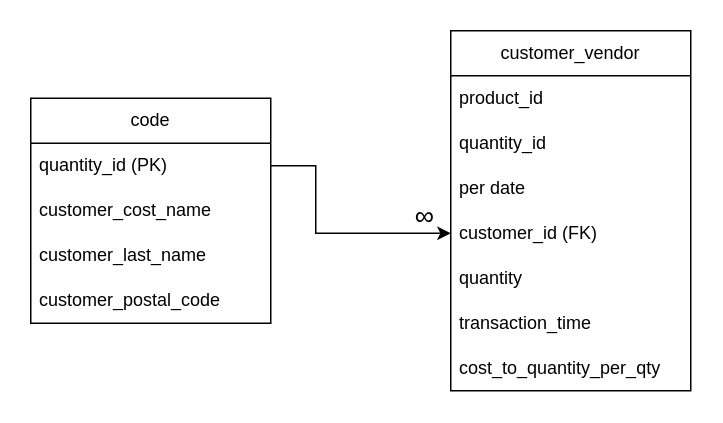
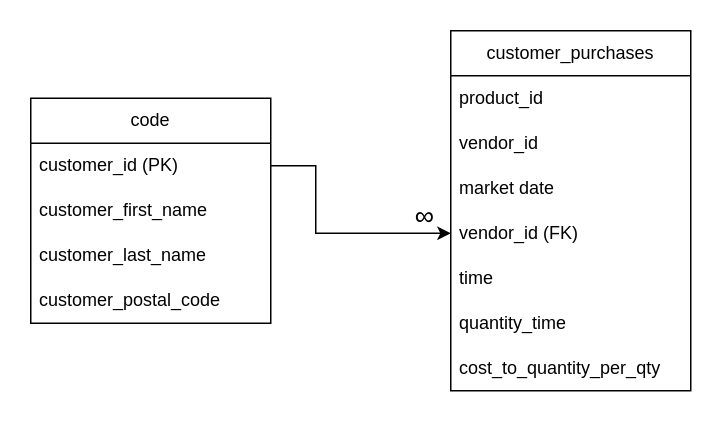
- <mxCell id="8" value="customer_vendor" style="swimlane;fontStyle=0;childLayout=stackLayout;horizontal=1;startSize=30;horizontalStack=0;resizeParent=1;resizeParentMax=0;resizeLast=0;collapsible=1;marginBottom=0;whiteSpace=wrap;html=1;" parent="1" vertex="1"><mxGeometry x="300" y="20" width="160" height="240" as="geometry" /></mxCell>
+ <mxCell id="8" value="customer_purchases" style="swimlane;fontStyle=0;childLayout=stackLayout;horizontal=1;startSize=30;horizontalStack=0;resizeParent=1;resizeParentMax=0;resizeLast=0;collapsible=1;marginBottom=0;whiteSpace=wrap;html=1;" parent="1" vertex="1"><mxGeometry x="300" y="20" width="160" height="240" as="geometry" /></mxCell>
- <mxCell id="10" value="quantity_id" style="text;strokeColor=none;fillColor=none;align=left;verticalAlign=middle;spacingLeft=4;spacingRight=4;overflow=hidden;points=[[0,0.5],[1,0.5]];portConstraint=eastwest;rotatable=0;whiteSpace=wrap;html=1;" parent="8" vertex="1"><mxGeometry y="60" width="160" height="30" as="geometry" /></mxCell>
+ <mxCell id="10" value="vendor_id" style="text;strokeColor=none;fillColor=none;align=left;verticalAlign=middle;spacingLeft=4;spacingRight=4;overflow=hidden;points=[[0,0.5],[1,0.5]];portConstraint=eastwest;rotatable=0;whiteSpace=wrap;html=1;" parent="8" vertex="1"><mxGeometry y="60" width="160" height="30" as="geometry" /></mxCell>
- <mxCell id="3" value="&lt;span style=&quot;text-align: center;&quot;&gt;quantity_id (PK)&lt;/span&gt;" style="text;strokeColor=none;fillColor=none;align=left;verticalAlign=middle;spacingLeft=4;spacingRight=4;overflow=hidden;points=[[0,0.5],[1,0.5]];portConstraint=eastwest;rotatable=0;whiteSpace=wrap;html=1;" parent="2" vertex="1"><mxGeometry y="30" width="160" height="30" as="geometry" /></mxCell>
+ <mxCell id="3" value="&lt;span style=&quot;text-align: center;&quot;&gt;customer_id (PK)&lt;/span&gt;" style="text;strokeColor=none;fillColor=none;align=left;verticalAlign=middle;spacingLeft=4;spacingRight=4;overflow=hidden;points=[[0,0.5],[1,0.5]];portConstraint=eastwest;rotatable=0;whiteSpace=wrap;html=1;" parent="2" vertex="1"><mxGeometry y="30" width="160" height="30" as="geometry" /></mxCell>
- <mxCell id="11" value="per date" style="text;strokeColor=none;fillColor=none;align=left;verticalAlign=middle;spacingLeft=4;spacingRight=4;overflow=hidden;points=[[0,0.5],[1,0.5]];portConstraint=eastwest;rotatable=0;whiteSpace=wrap;html=1;" parent="8" vertex="1"><mxGeometry y="90" width="160" height="30" as="geometry" /></mxCell>
+ <mxCell id="11" value="market date" style="text;strokeColor=none;fillColor=none;align=left;verticalAlign=middle;spacingLeft=4;spacingRight=4;overflow=hidden;points=[[0,0.5],[1,0.5]];portConstraint=eastwest;rotatable=0;whiteSpace=wrap;html=1;" parent="8" vertex="1"><mxGeometry y="90" width="160" height="30" as="geometry" /></mxCell>
- <mxCell id="4" value="&lt;span style=&quot;text-align: center;&quot;&gt;customer_cost_name&lt;/span&gt;" style="text;strokeColor=none;fillColor=none;align=left;verticalAlign=middle;spacingLeft=4;spacingRight=4;overflow=hidden;points=[[0,0.5],[1,0.5]];portConstraint=eastwest;rotatable=0;whiteSpace=wrap;html=1;" parent="2" vertex="1"><mxGeometry y="60" width="160" height="30" as="geometry" /></mxCell>
+ <mxCell id="4" value="&lt;span style=&quot;text-align: center;&quot;&gt;customer_first_name&lt;/span&gt;" style="text;strokeColor=none;fillColor=none;align=left;verticalAlign=middle;spacingLeft=4;spacingRight=4;overflow=hidden;points=[[0,0.5],[1,0.5]];portConstraint=eastwest;rotatable=0;whiteSpace=wrap;html=1;" parent="2" vertex="1"><mxGeometry y="60" width="160" height="30" as="geometry" /></mxCell>
- <mxCell id="12" value="customer_id (FK)" style="text;strokeColor=none;fillColor=none;align=left;verticalAlign=middle;spacingLeft=4;spacingRight=4;overflow=hidden;points=[[0,0.5],[1,0.5]];portConstraint=eastwest;rotatable=0;whiteSpace=wrap;html=1;" parent="8" vertex="1"><mxGeometry y="120" width="160" height="30" as="geometry" /></mxCell>
+ <mxCell id="12" value="vendor_id (FK)" style="text;strokeColor=none;fillColor=none;align=left;verticalAlign=middle;spacingLeft=4;spacingRight=4;overflow=hidden;points=[[0,0.5],[1,0.5]];portConstraint=eastwest;rotatable=0;whiteSpace=wrap;html=1;" parent="8" vertex="1"><mxGeometry y="120" width="160" height="30" as="geometry" /></mxCell>
- <mxCell id="13" value="quantity" style="text;strokeColor=none;fillColor=none;align=left;verticalAlign=middle;spacingLeft=4;spacingRight=4;overflow=hidden;points=[[0,0.5],[1,0.5]];portConstraint=eastwest;rotatable=0;whiteSpace=wrap;html=1;" parent="8" vertex="1"><mxGeometry y="150" width="160" height="30" as="geometry" /></mxCell>
+ <mxCell id="13" value="time" style="text;strokeColor=none;fillColor=none;align=left;verticalAlign=middle;spacingLeft=4;spacingRight=4;overflow=hidden;points=[[0,0.5],[1,0.5]];portConstraint=eastwest;rotatable=0;whiteSpace=wrap;html=1;" parent="8" vertex="1"><mxGeometry y="150" width="160" height="30" as="geometry" /></mxCell>
- <mxCell id="14" value="transaction_time" style="text;strokeColor=none;fillColor=none;align=left;verticalAlign=middle;spacingLeft=4;spacingRight=4;overflow=hidden;points=[[0,0.5],[1,0.5]];portConstraint=eastwest;rotatable=0;whiteSpace=wrap;html=1;" parent="8" vertex="1"><mxGeometry y="180" width="160" height="30" as="geometry" /></mxCell>
+ <mxCell id="14" value="quantity_time" style="text;strokeColor=none;fillColor=none;align=left;verticalAlign=middle;spacingLeft=4;spacingRight=4;overflow=hidden;points=[[0,0.5],[1,0.5]];portConstraint=eastwest;rotatable=0;whiteSpace=wrap;html=1;" parent="8" vertex="1"><mxGeometry y="180" width="160" height="30" as="geometry" /></mxCell>
